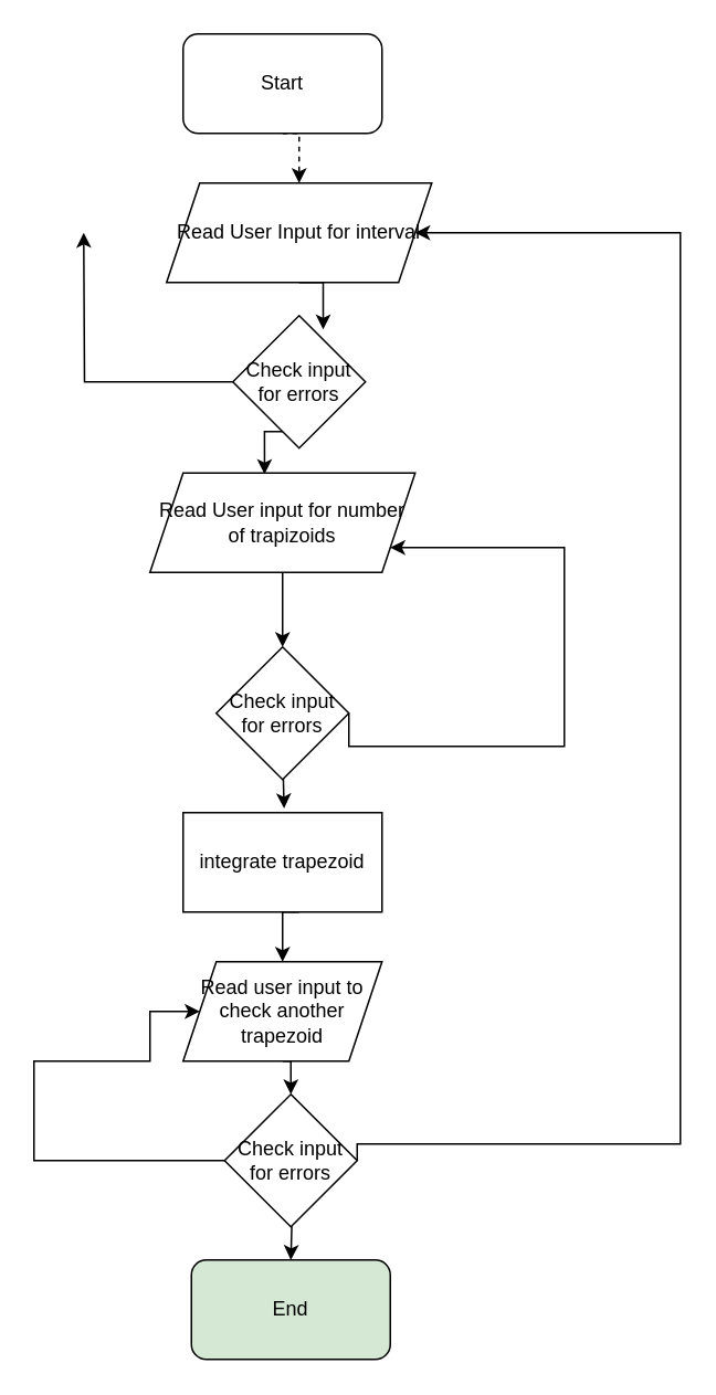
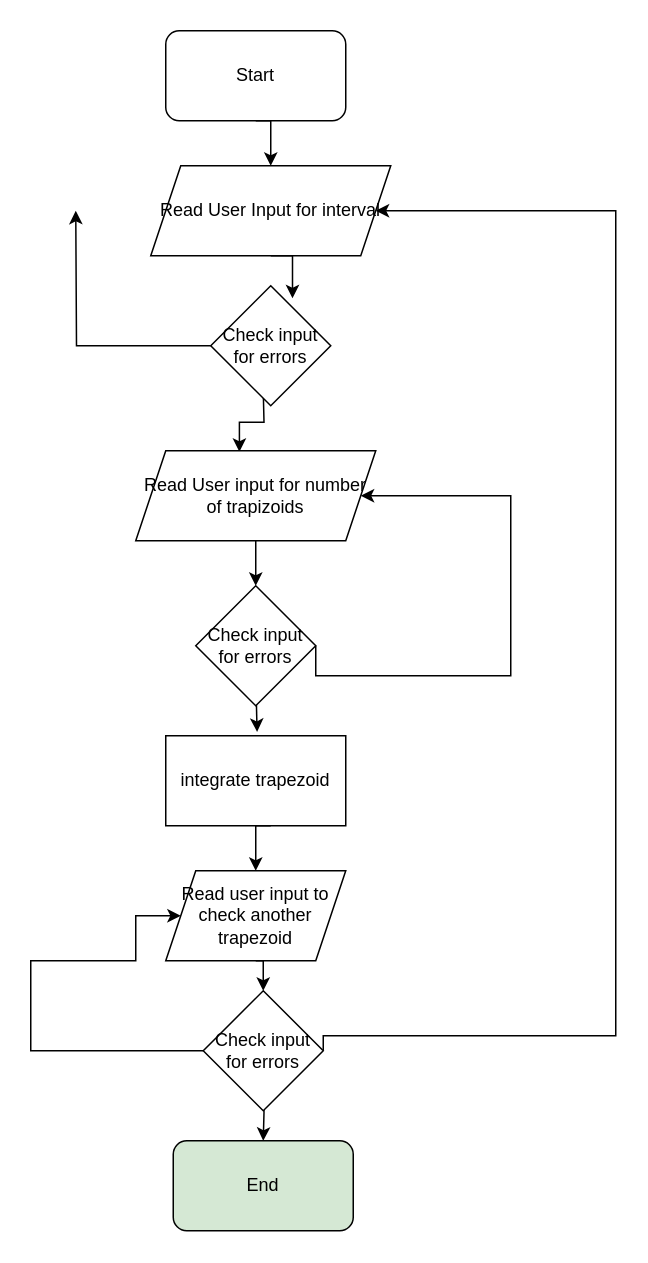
- <mxCell id="2" style="edgeStyle=orthogonalEdgeStyle;rounded=0;orthogonalLoop=1;jettySize=auto;html=1;exitX=0.5;exitY=1;exitDx=0;exitDy=0;entryX=0.5;entryY=0;entryDx=0;entryDy=0;dashed=1;" edge="1" parent="1" source="3" target="6"><mxGeometry relative="1" as="geometry" /></mxCell>
+ <mxCell id="2" style="edgeStyle=orthogonalEdgeStyle;rounded=0;orthogonalLoop=1;jettySize=auto;html=1;exitX=0.5;exitY=1;exitDx=0;exitDy=0;entryX=0.5;entryY=0;entryDx=0;entryDy=0;" edge="1" parent="1" source="3" target="6"><mxGeometry relative="1" as="geometry" /></mxCell>
- <mxCell id="9" value="Read User input for number of trapizoids" style="shape=parallelogram;perimeter=parallelogramPerimeter;whiteSpace=wrap;html=1;fixedSize=1;" vertex="1" parent="1"><mxGeometry x="90" y="285" width="160" height="60" as="geometry" /></mxCell>
+ <mxCell id="9" value="Read User input for number of trapizoids" style="shape=parallelogram;perimeter=parallelogramPerimeter;whiteSpace=wrap;html=1;fixedSize=1;" vertex="1" parent="1"><mxGeometry x="90" y="300" width="160" height="60" as="geometry" /></mxCell>
